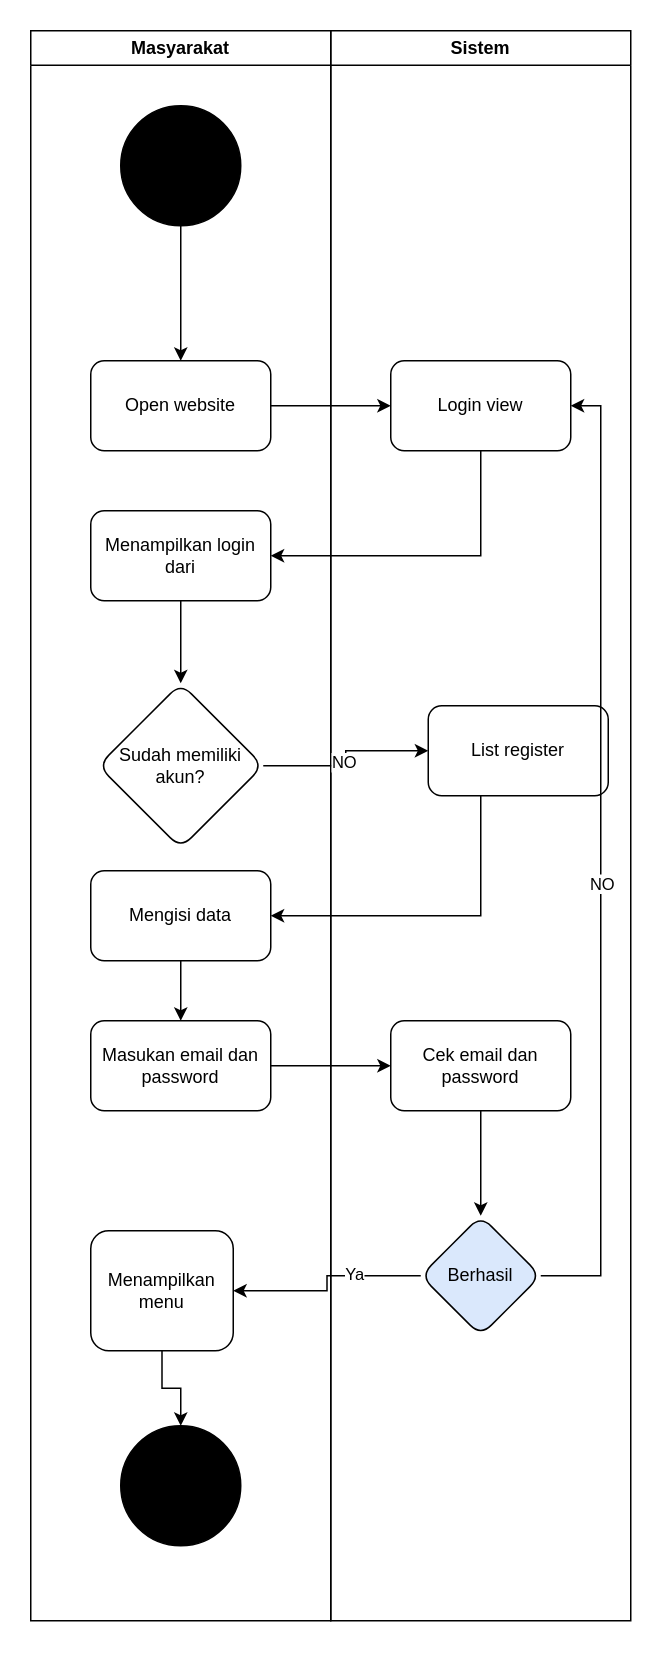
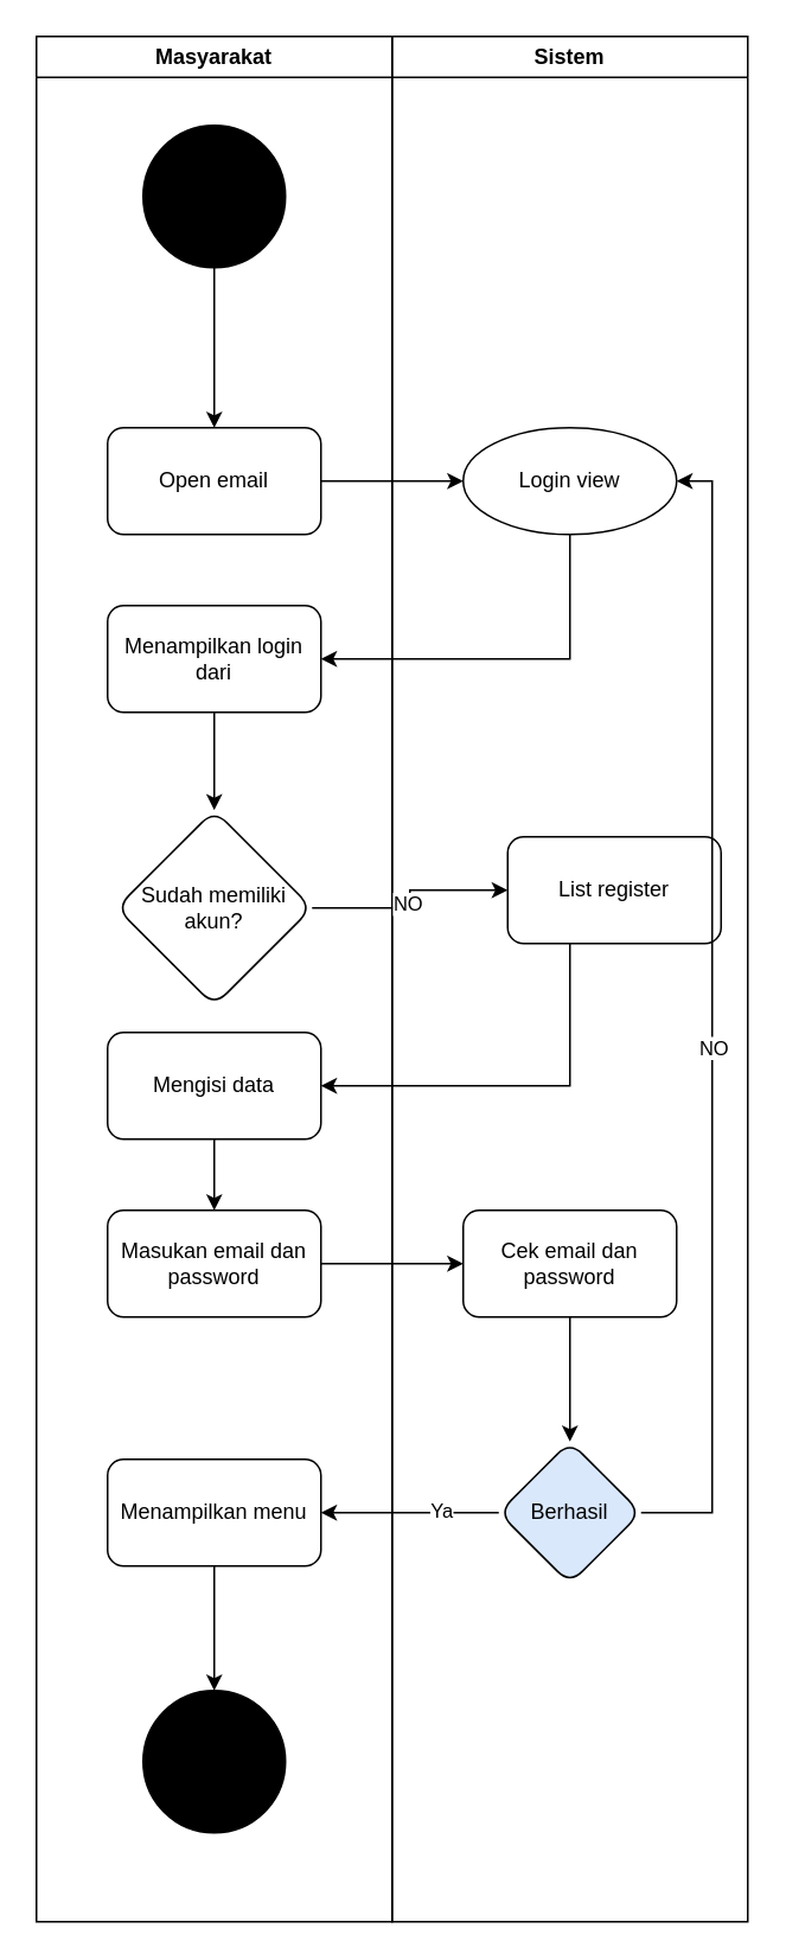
- <mxCell id="13" value="Open website" style="rounded=1;whiteSpace=wrap;html=1;fillColor=none;" vertex="1" parent="10"><mxGeometry x="40" y="220" width="120" height="60" as="geometry" /></mxCell>
+ <mxCell id="13" value="Open email" style="rounded=1;whiteSpace=wrap;html=1;fillColor=none;" vertex="1" parent="10"><mxGeometry x="40" y="220" width="120" height="60" as="geometry" /></mxCell>
- <mxCell id="3" value="Login view" style="rounded=1;whiteSpace=wrap;html=1;fillColor=none;" vertex="1" parent="2"><mxGeometry x="40" y="220" width="120" height="60" as="geometry" /></mxCell>
+ <mxCell id="3" value="Login view" style="ellipse;whiteSpace=wrap;html=1;fillColor=none;" vertex="1" parent="2"><mxGeometry x="40" y="220" width="120" height="60" as="geometry" /></mxCell>
- <mxCell id="21" value="Menampilkan menu" style="rounded=1;whiteSpace=wrap;html=1;" vertex="1" parent="10"><mxGeometry x="40" y="800" width="95" height="80" as="geometry" /></mxCell>
+ <mxCell id="21" value="Menampilkan menu" style="rounded=1;whiteSpace=wrap;html=1;" vertex="1" parent="10"><mxGeometry x="40" y="800" width="120" height="60" as="geometry" /></mxCell>
